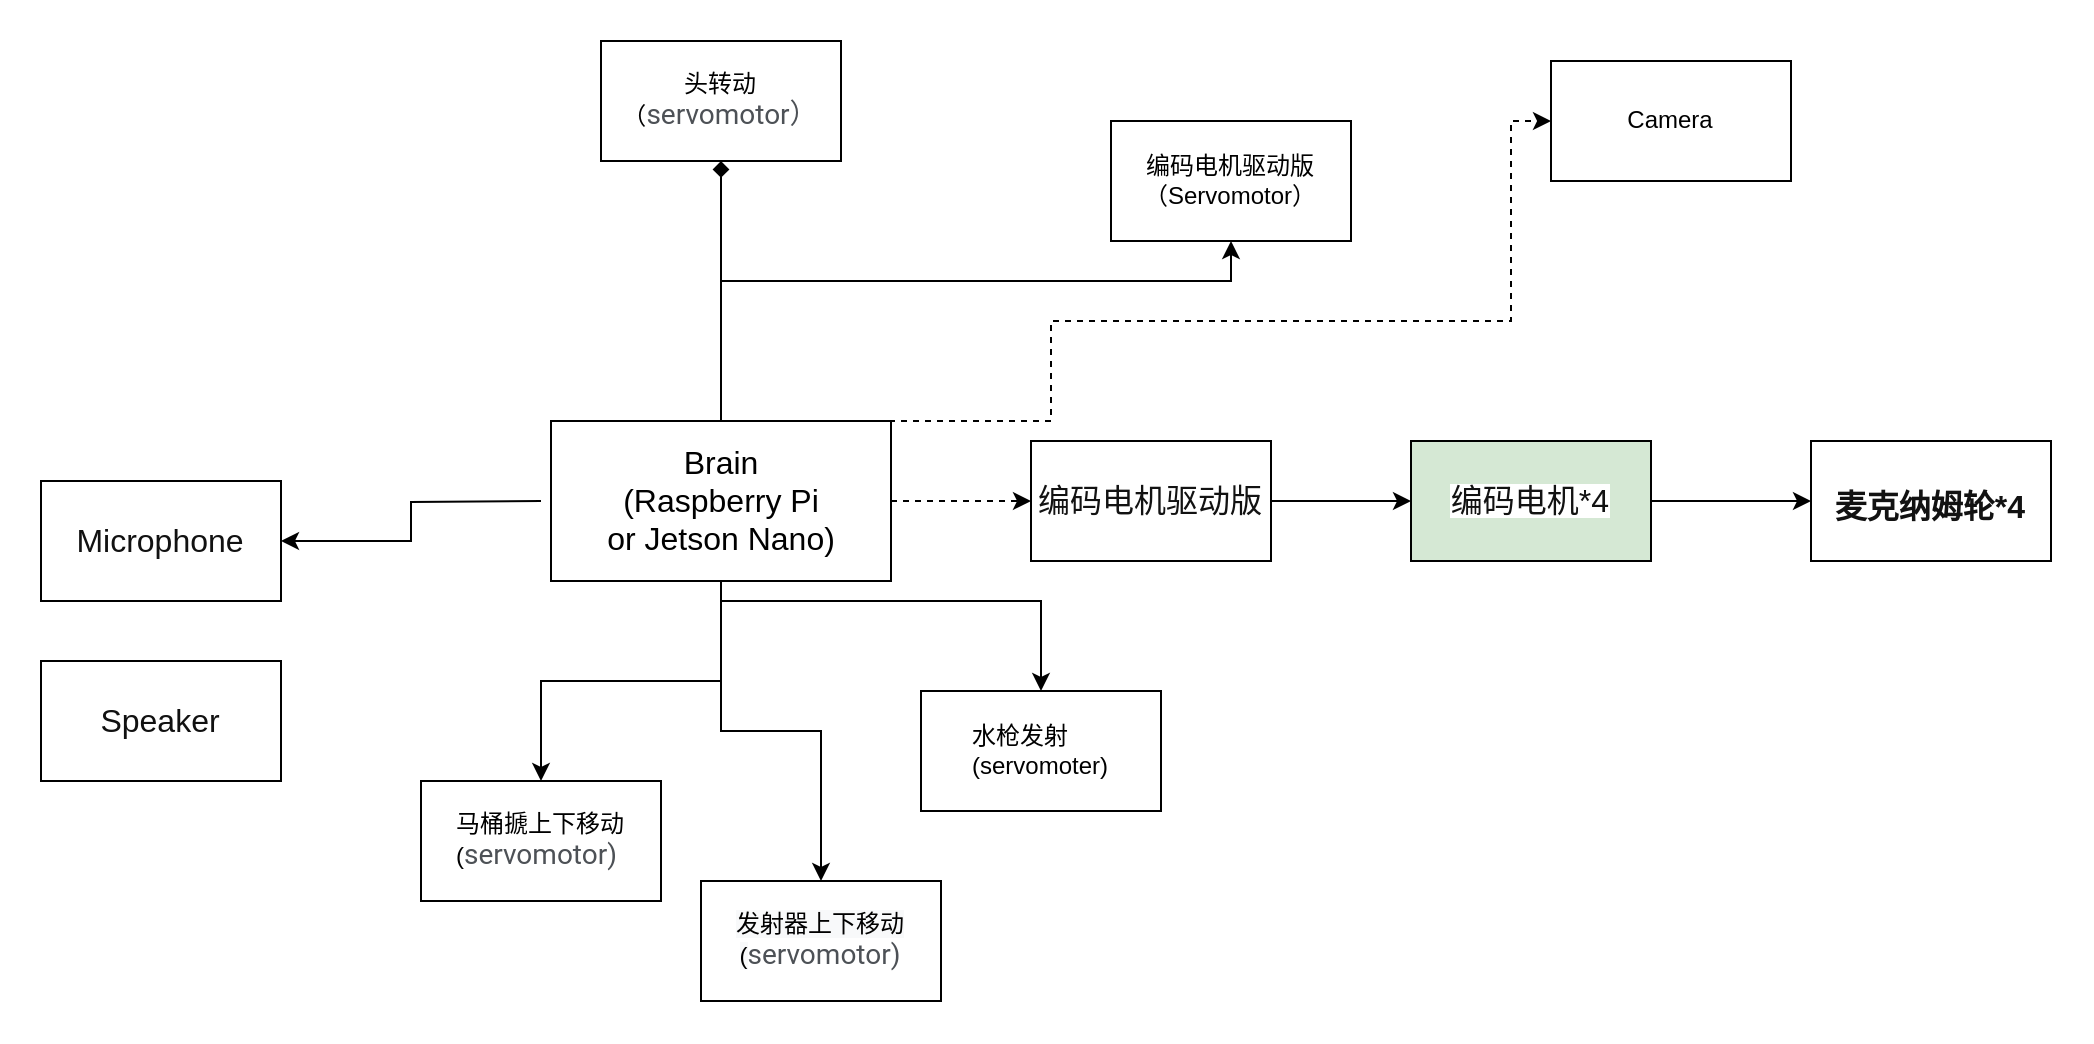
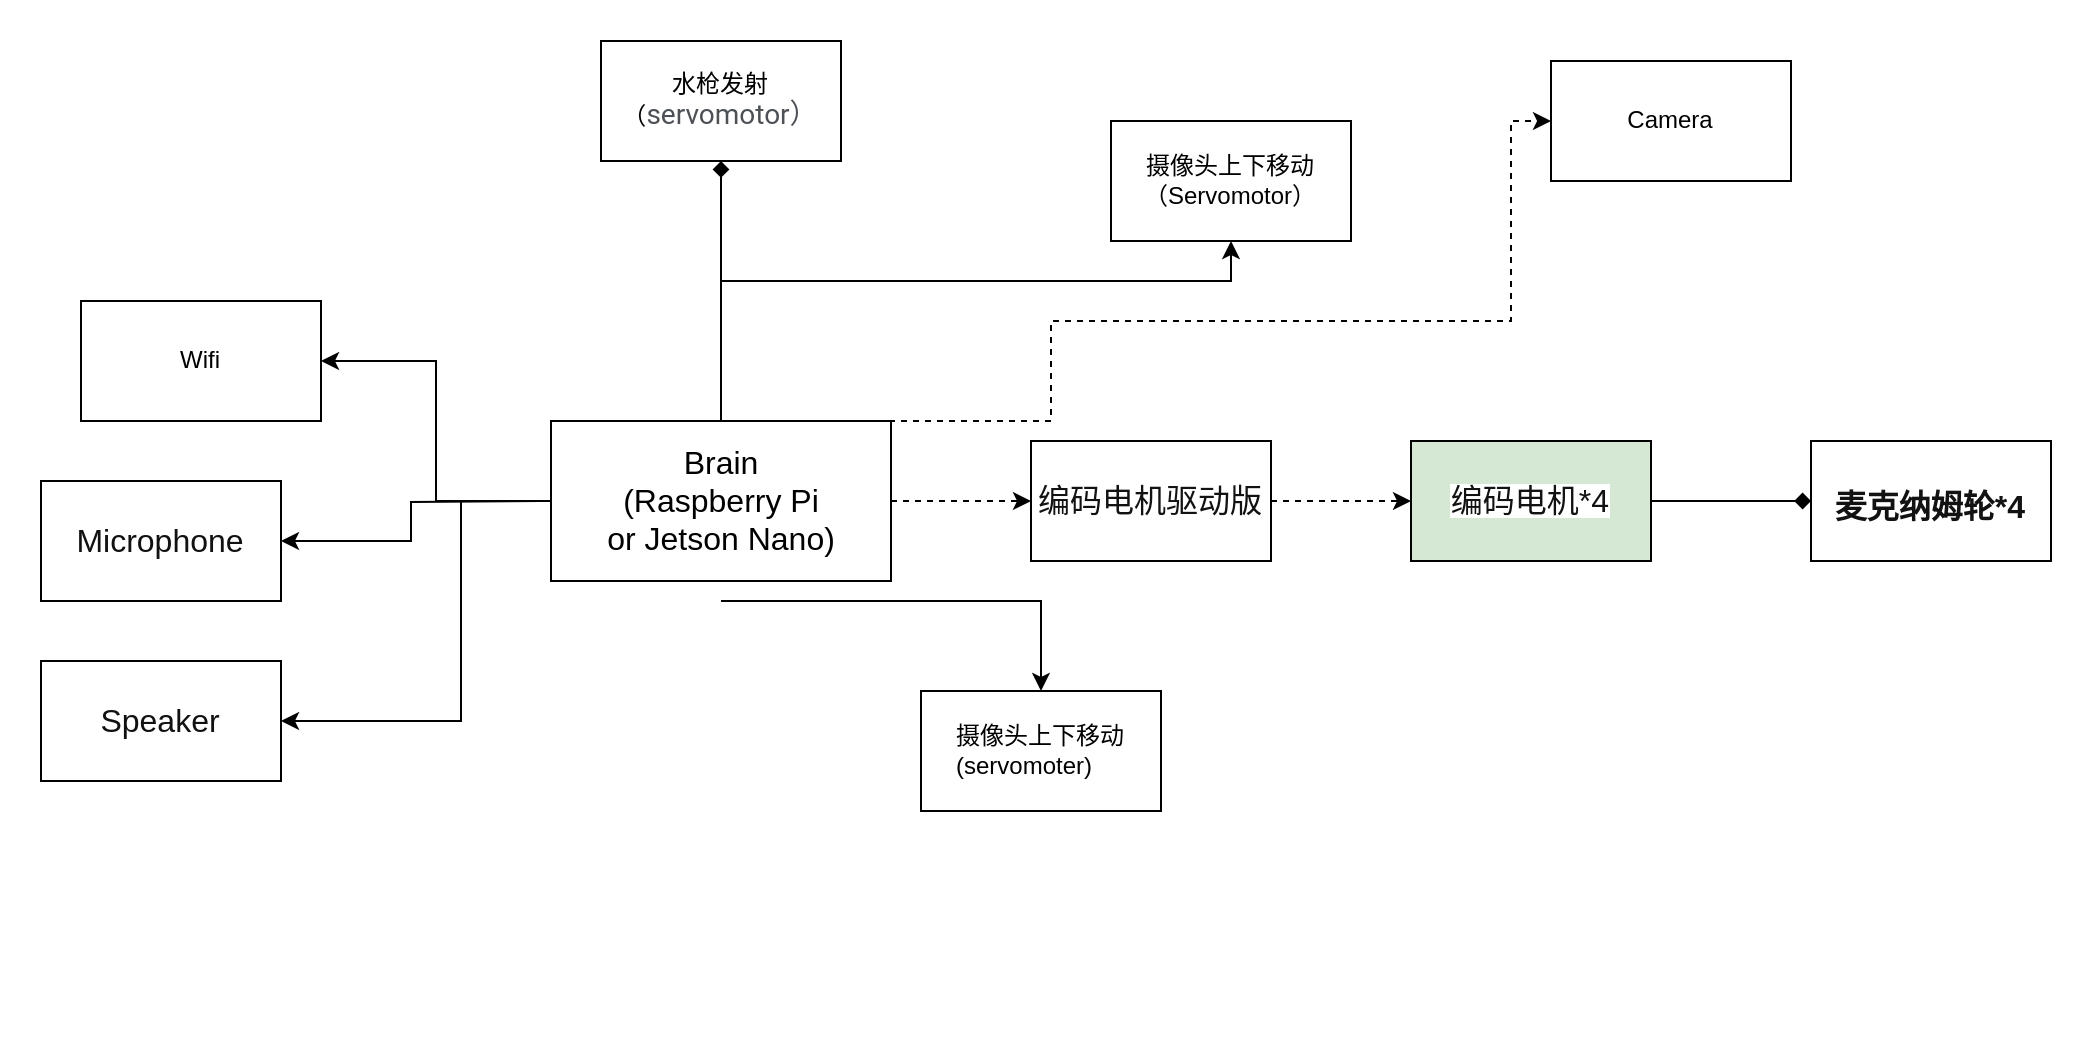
- <mxCell id="14" value="头转动 （&lt;span style=&quot;color: rgb(77 , 81 , 86) ; font-family: &amp;#34;roboto&amp;#34; , &amp;#34;arial&amp;#34; , sans-serif ; font-size: 14px ; text-align: left ; background-color: rgb(255 , 255 , 255)&quot;&gt;servomotor）&lt;/span&gt;" style="whiteSpace=wrap;html=1;" vertex="1" parent="1"><mxGeometry x="300" y="20" width="120" height="60" as="geometry" /></mxCell>
+ <mxCell id="14" value="水枪发射 （&lt;span style=&quot;color: rgb(77 , 81 , 86) ; font-family: &amp;#34;roboto&amp;#34; , &amp;#34;arial&amp;#34; , sans-serif ; font-size: 14px ; text-align: left ; background-color: rgb(255 , 255 , 255)&quot;&gt;servomotor）&lt;/span&gt;" style="whiteSpace=wrap;html=1;" vertex="1" parent="1"><mxGeometry x="300" y="20" width="120" height="60" as="geometry" /></mxCell>
- <mxCell id="16" value="编码电机驱动版（Servomotor）" style="whiteSpace=wrap;html=1;" vertex="1" parent="1"><mxGeometry x="555" y="60" width="120" height="60" as="geometry" /></mxCell>
+ <mxCell id="16" value="摄像头上下移动（Servomotor）" style="whiteSpace=wrap;html=1;" vertex="1" parent="1"><mxGeometry x="555" y="60" width="120" height="60" as="geometry" /></mxCell>
+ <mxCell id="20" value="Wifi" style="whiteSpace=wrap;html=1;" vertex="1" parent="1"><mxGeometry x="40" y="150" width="120" height="60" as="geometry" /></mxCell>
+ <mxCell id="6" value="" style="edgeStyle=orthogonalEdgeStyle;rounded=0;orthogonalLoop=1;jettySize=auto;html=1;" edge="1" parent="1" source="7" target="20"><mxGeometry relative="1" as="geometry" /></mxCell>
- <mxCell id="8" value="" style="edgeStyle=orthogonalEdgeStyle;rounded=0;orthogonalLoop=1;jettySize=auto;html=1;" edge="1" parent="1" source="9" target="11"><mxGeometry relative="1" as="geometry" /></mxCell>
+ <mxCell id="8" value="" style="edgeStyle=orthogonalEdgeStyle;rounded=0;orthogonalLoop=1;jettySize=auto;html=1;dashed=1;" edge="1" parent="1" source="9" target="11"><mxGeometry relative="1" as="geometry" /></mxCell>
- <mxCell id="10" value="" style="edgeStyle=orthogonalEdgeStyle;rounded=0;orthogonalLoop=1;jettySize=auto;html=1;" edge="1" parent="1" source="11" target="12"><mxGeometry relative="1" as="geometry" /></mxCell>
+ <mxCell id="10" value="" style="edgeStyle=orthogonalEdgeStyle;rounded=0;orthogonalLoop=1;jettySize=auto;html=1;endArrow=diamond;" edge="1" parent="1" source="11" target="12"><mxGeometry relative="1" as="geometry" /></mxCell>
- <mxCell id="5" value="" style="edgeStyle=orthogonalEdgeStyle;rounded=0;orthogonalLoop=1;jettySize=auto;html=1;" edge="1" parent="1" source="7" target="18"><mxGeometry relative="1" as="geometry" /></mxCell>
+ <mxCell id="26" value="" style="edgeStyle=orthogonalEdgeStyle;rounded=0;orthogonalLoop=1;jettySize=auto;html=1;entryX=1;entryY=0.5;entryDx=0;entryDy=0;exitX=0;exitY=0.5;exitDx=0;exitDy=0;" edge="1" parent="1" source="7" target="25"><mxGeometry relative="1" as="geometry"><mxPoint x="280" y="260" as="sourcePoint" /><mxPoint x="150" y="280" as="targetPoint" /><Array as="points"><mxPoint x="230" y="250" /><mxPoint x="230" y="360" /></Array></mxGeometry></mxCell>
- <mxCell id="19" value="" style="edgeStyle=orthogonalEdgeStyle;rounded=0;orthogonalLoop=1;jettySize=auto;html=1;exitX=0.5;exitY=1;exitDx=0;exitDy=0;" edge="1" parent="1" source="7" target="15"><mxGeometry relative="1" as="geometry"><mxPoint x="370" y="300" as="sourcePoint" /><mxPoint x="275" y="370" as="targetPoint" /></mxGeometry></mxCell>
- <mxCell id="23" value="&lt;div style=&quot;text-align: left&quot;&gt;水枪发射&lt;/div&gt;&lt;div style=&quot;text-align: left&quot;&gt;(servomoter)&lt;/div&gt;" style="whiteSpace=wrap;html=1;" vertex="1" parent="1"><mxGeometry x="460" y="345" width="120" height="60" as="geometry" /></mxCell>
+ <mxCell id="23" value="&lt;div style=&quot;text-align: left&quot;&gt;摄像头上下移动&lt;/div&gt;&lt;div style=&quot;text-align: left&quot;&gt;(servomoter)&lt;/div&gt;" style="whiteSpace=wrap;html=1;" vertex="1" parent="1"><mxGeometry x="460" y="345" width="120" height="60" as="geometry" /></mxCell>
- <mxCell id="18" value="&lt;div style=&quot;text-align: left&quot;&gt;马桶搋上下移动&lt;/div&gt;&lt;div style=&quot;text-align: left&quot;&gt;(&lt;span style=&quot;background-color: rgb(255 , 255 , 255) ; color: rgb(77 , 81 , 86) ; font-family: &amp;#34;roboto&amp;#34; , &amp;#34;arial&amp;#34; , sans-serif ; font-size: 14px&quot;&gt;servomotor)&lt;/span&gt;&lt;/div&gt;" style="whiteSpace=wrap;html=1;" vertex="1" parent="1"><mxGeometry x="210" y="390" width="120" height="60" as="geometry" /></mxCell>
- <mxCell id="15" value="&lt;div style=&quot;text-align: center&quot;&gt;&lt;span style=&quot;text-align: left ; background-color: rgb(248 , 249 , 250)&quot;&gt;发射器上下移动&lt;/span&gt;&lt;/div&gt;&lt;div style=&quot;text-align: center&quot;&gt;&lt;span style=&quot;text-align: left ; background-color: rgb(248 , 249 , 250)&quot;&gt;(&lt;/span&gt;&lt;span style=&quot;background-color: rgb(255 , 255 , 255) ; color: rgb(77 , 81 , 86) ; font-family: &amp;#34;roboto&amp;#34; , &amp;#34;arial&amp;#34; , sans-serif ; font-size: 14px ; text-align: left&quot;&gt;servomotor)&lt;/span&gt;&lt;/div&gt;" style="whiteSpace=wrap;html=1;" vertex="1" parent="1"><mxGeometry x="350" y="440" width="120" height="60" as="geometry" /></mxCell>
